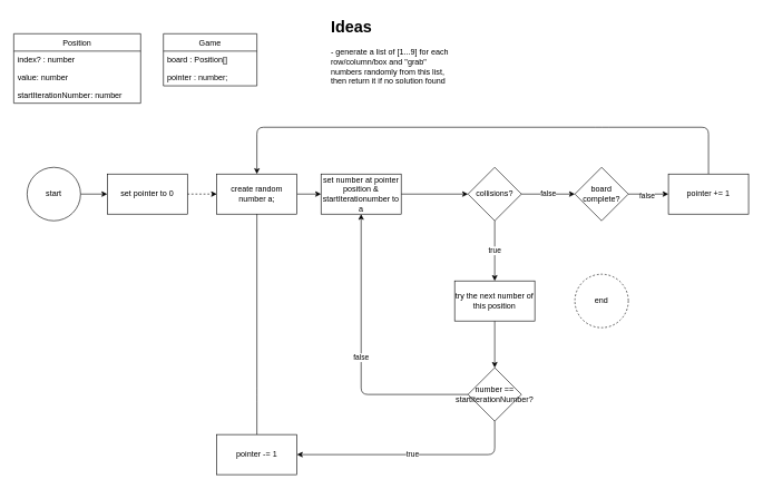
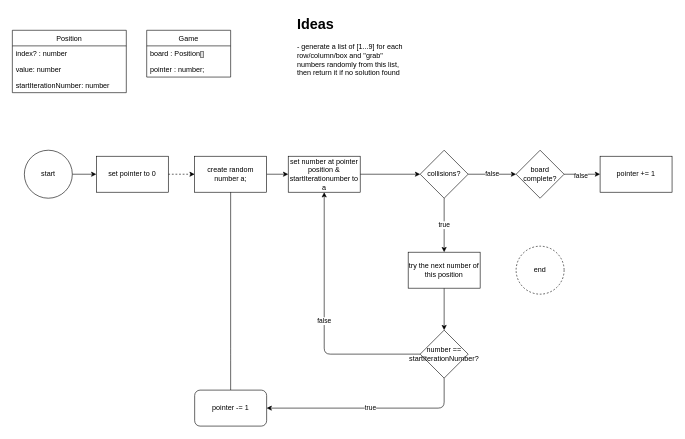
- <mxCell id="20" style="edgeStyle=none;html=1;entryX=0.5;entryY=0;entryDx=0;entryDy=0;" parent="1" source="21" target="14" edge="1"><mxGeometry relative="1" as="geometry"><Array as="points"><mxPoint x="1060" y="190" /><mxPoint x="900" y="190" /><mxPoint x="384" y="190" /></Array></mxGeometry></mxCell>
- <mxCell id="28" value="pointer -= 1" style="whiteSpace=wrap;html=1;" parent="1" vertex="1"><mxGeometry x="324" y="650" width="120" height="60" as="geometry" /></mxCell>
+ <mxCell id="28" value="pointer -= 1" style="whiteSpace=wrap;html=1;rounded=1;" parent="1" vertex="1"><mxGeometry x="324" y="650" width="120" height="60" as="geometry" /></mxCell>
